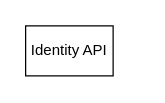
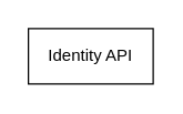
- <mxCell id="2" value="Identity API" style="rounded=0;whiteSpace=wrap;html=1;" vertex="1" parent="1"><mxGeometry x="20" y="20" width="70" height="40" as="geometry" /></mxCell>
+ <mxCell id="2" value="Identity API" style="rounded=0;whiteSpace=wrap;html=1;" vertex="1" parent="1"><mxGeometry x="20" y="20" width="90" height="40" as="geometry" /></mxCell>
